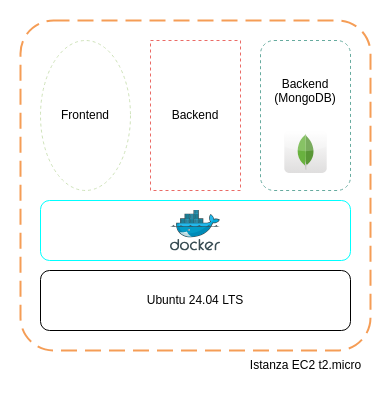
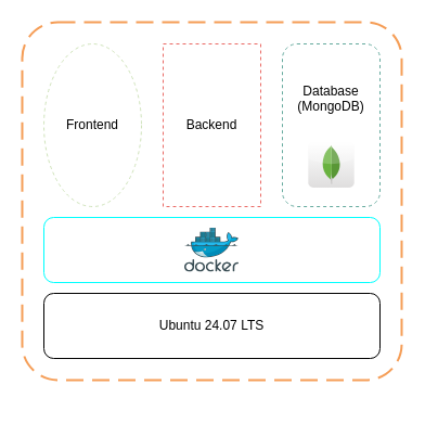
- <mxCell id="12" value="&lt;span style=&quot;color: rgb(0, 0, 0); font-family: Helvetica; font-style: normal; font-variant-ligatures: normal; font-variant-caps: normal; font-weight: 400; letter-spacing: normal; orphans: 2; text-indent: 0px; text-transform: none; widows: 2; word-spacing: 0px; -webkit-text-stroke-width: 0px; white-space: normal; text-decoration-thickness: initial; text-decoration-style: initial; text-decoration-color: initial; float: none; background-color: light-dark(#ffffff, var(--ge-dark-color, #121212)); display: inline !important;&quot;&gt;&lt;font style=&quot;font-size: 12px;&quot;&gt;Backend&lt;/font&gt;&lt;/span&gt;&lt;div style=&quot;forced-color-adjust: none; color: rgb(0, 0, 0); font-family: Helvetica; font-style: normal; font-variant-ligatures: normal; font-variant-caps: normal; font-weight: 400; letter-spacing: normal; orphans: 2; text-indent: 0px; text-transform: none; widows: 2; word-spacing: 0px; -webkit-text-stroke-width: 0px; white-space: normal; text-decoration-thickness: initial; text-decoration-style: initial; text-decoration-color: initial;&quot;&gt;&lt;span style=&quot;background-color: light-dark(#ffffff, var(--ge-dark-color, #121212));&quot;&gt;&lt;font style=&quot;font-size: 12px;&quot;&gt;(MongoDB)&lt;/font&gt;&lt;/span&gt;&lt;/div&gt;" style="text;whiteSpace=wrap;html=1;align=center;fontSize=11;" vertex="1" parent="1"><mxGeometry x="260" y="70" width="90" height="50" as="geometry" /></mxCell>
+ <mxCell id="12" value="&lt;span style=&quot;color: rgb(0, 0, 0); font-family: Helvetica; font-style: normal; font-variant-ligatures: normal; font-variant-caps: normal; font-weight: 400; letter-spacing: normal; orphans: 2; text-indent: 0px; text-transform: none; widows: 2; word-spacing: 0px; -webkit-text-stroke-width: 0px; white-space: normal; text-decoration-thickness: initial; text-decoration-style: initial; text-decoration-color: initial; float: none; background-color: light-dark(#ffffff, var(--ge-dark-color, #121212)); display: inline !important;&quot;&gt;&lt;font style=&quot;font-size: 12px;&quot;&gt;Database&lt;/font&gt;&lt;/span&gt;&lt;div style=&quot;forced-color-adjust: none; color: rgb(0, 0, 0); font-family: Helvetica; font-style: normal; font-variant-ligatures: normal; font-variant-caps: normal; font-weight: 400; letter-spacing: normal; orphans: 2; text-indent: 0px; text-transform: none; widows: 2; word-spacing: 0px; -webkit-text-stroke-width: 0px; white-space: normal; text-decoration-thickness: initial; text-decoration-style: initial; text-decoration-color: initial;&quot;&gt;&lt;span style=&quot;background-color: light-dark(#ffffff, var(--ge-dark-color, #121212));&quot;&gt;&lt;font style=&quot;font-size: 12px;&quot;&gt;(MongoDB)&lt;/font&gt;&lt;/span&gt;&lt;/div&gt;" style="text;whiteSpace=wrap;html=1;align=center;fontSize=11;" vertex="1" parent="1"><mxGeometry x="260" y="70" width="90" height="50" as="geometry" /></mxCell>
- <mxCell id="3" value="Ubuntu 24.04 LTS" style="rounded=1;whiteSpace=wrap;html=1;" vertex="1" parent="1"><mxGeometry x="40" y="270" width="310" height="60" as="geometry" /></mxCell>
+ <mxCell id="3" value="Ubuntu 24.07 LTS" style="rounded=1;whiteSpace=wrap;html=1;" vertex="1" parent="1"><mxGeometry x="40" y="270" width="310" height="60" as="geometry" /></mxCell>
- <mxCell id="7" value="Istanza EC2 t2.micro" style="text;html=1;align=center;verticalAlign=middle;resizable=0;points=[];autosize=1;strokeColor=none;fillColor=none;" vertex="1" parent="1"><mxGeometry x="240" y="350" width="130" height="30" as="geometry" /></mxCell>
